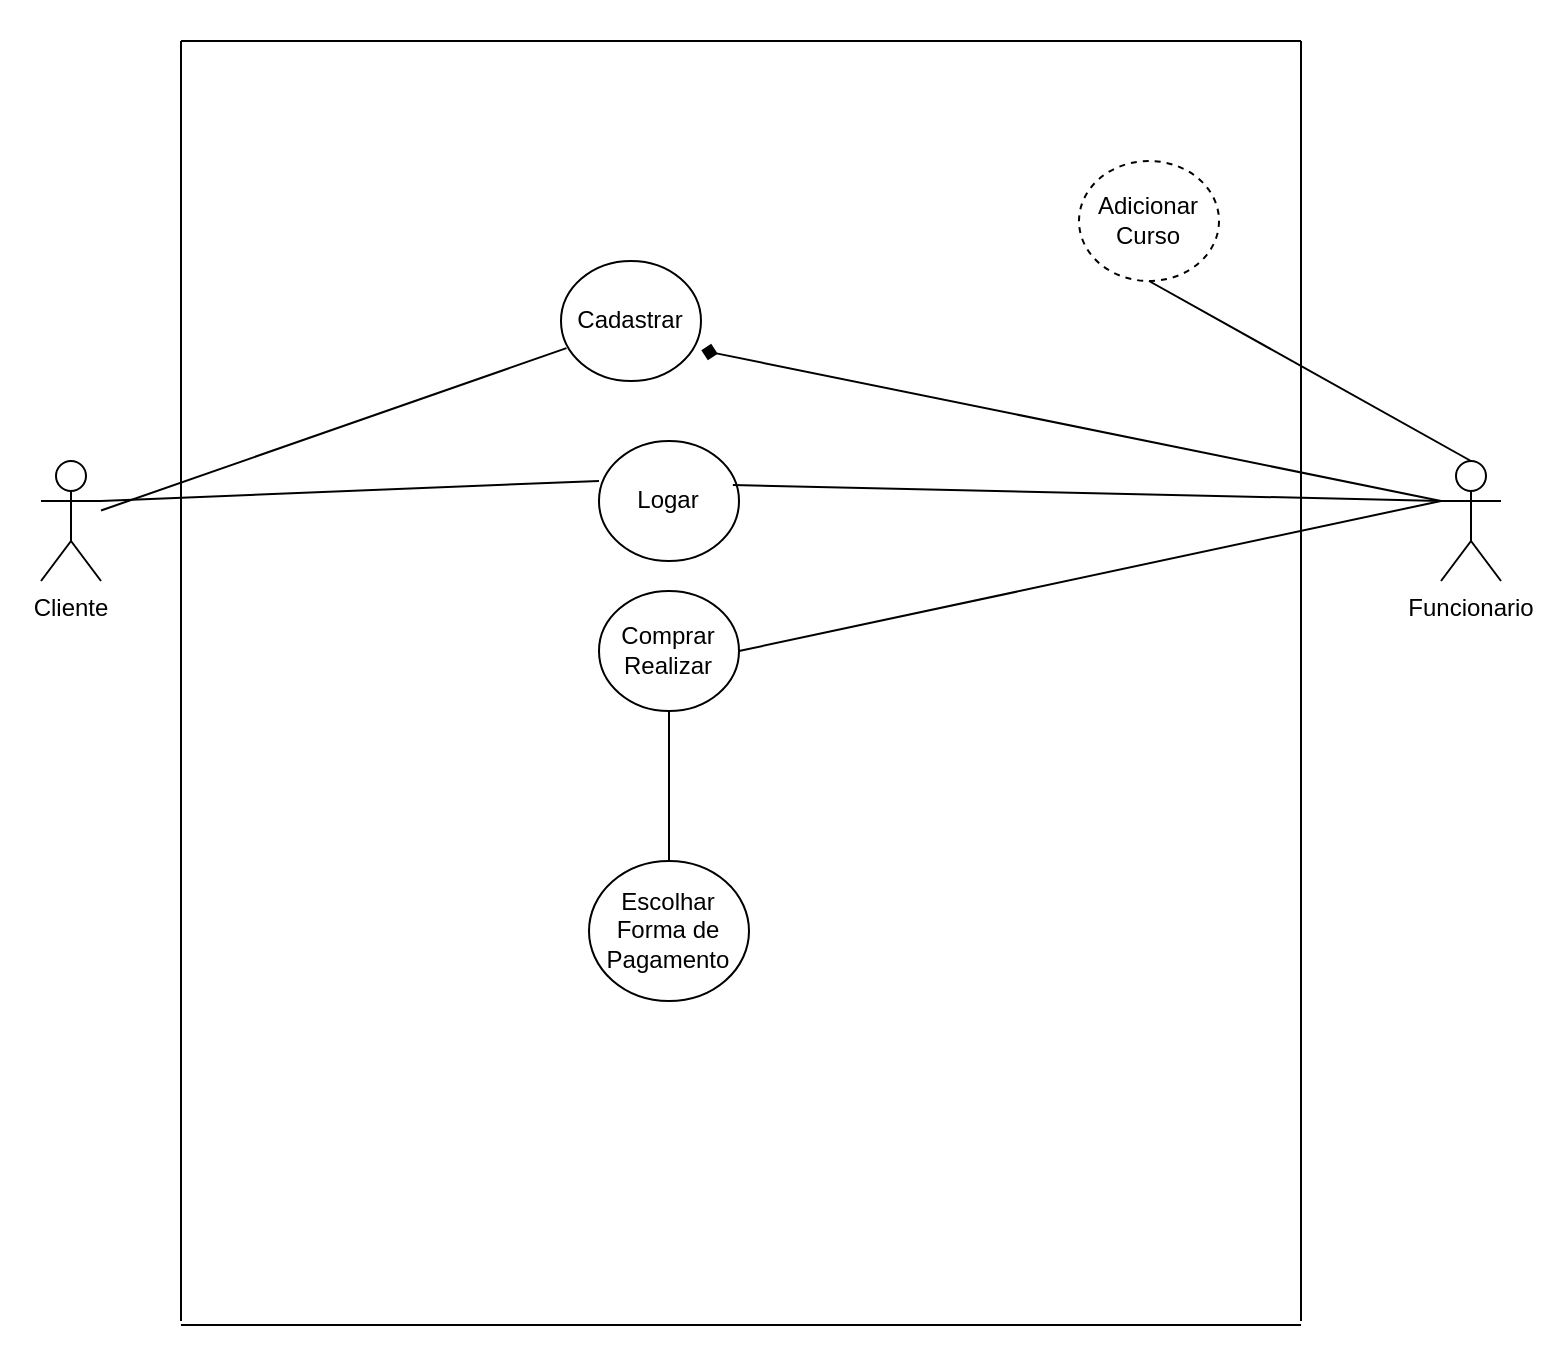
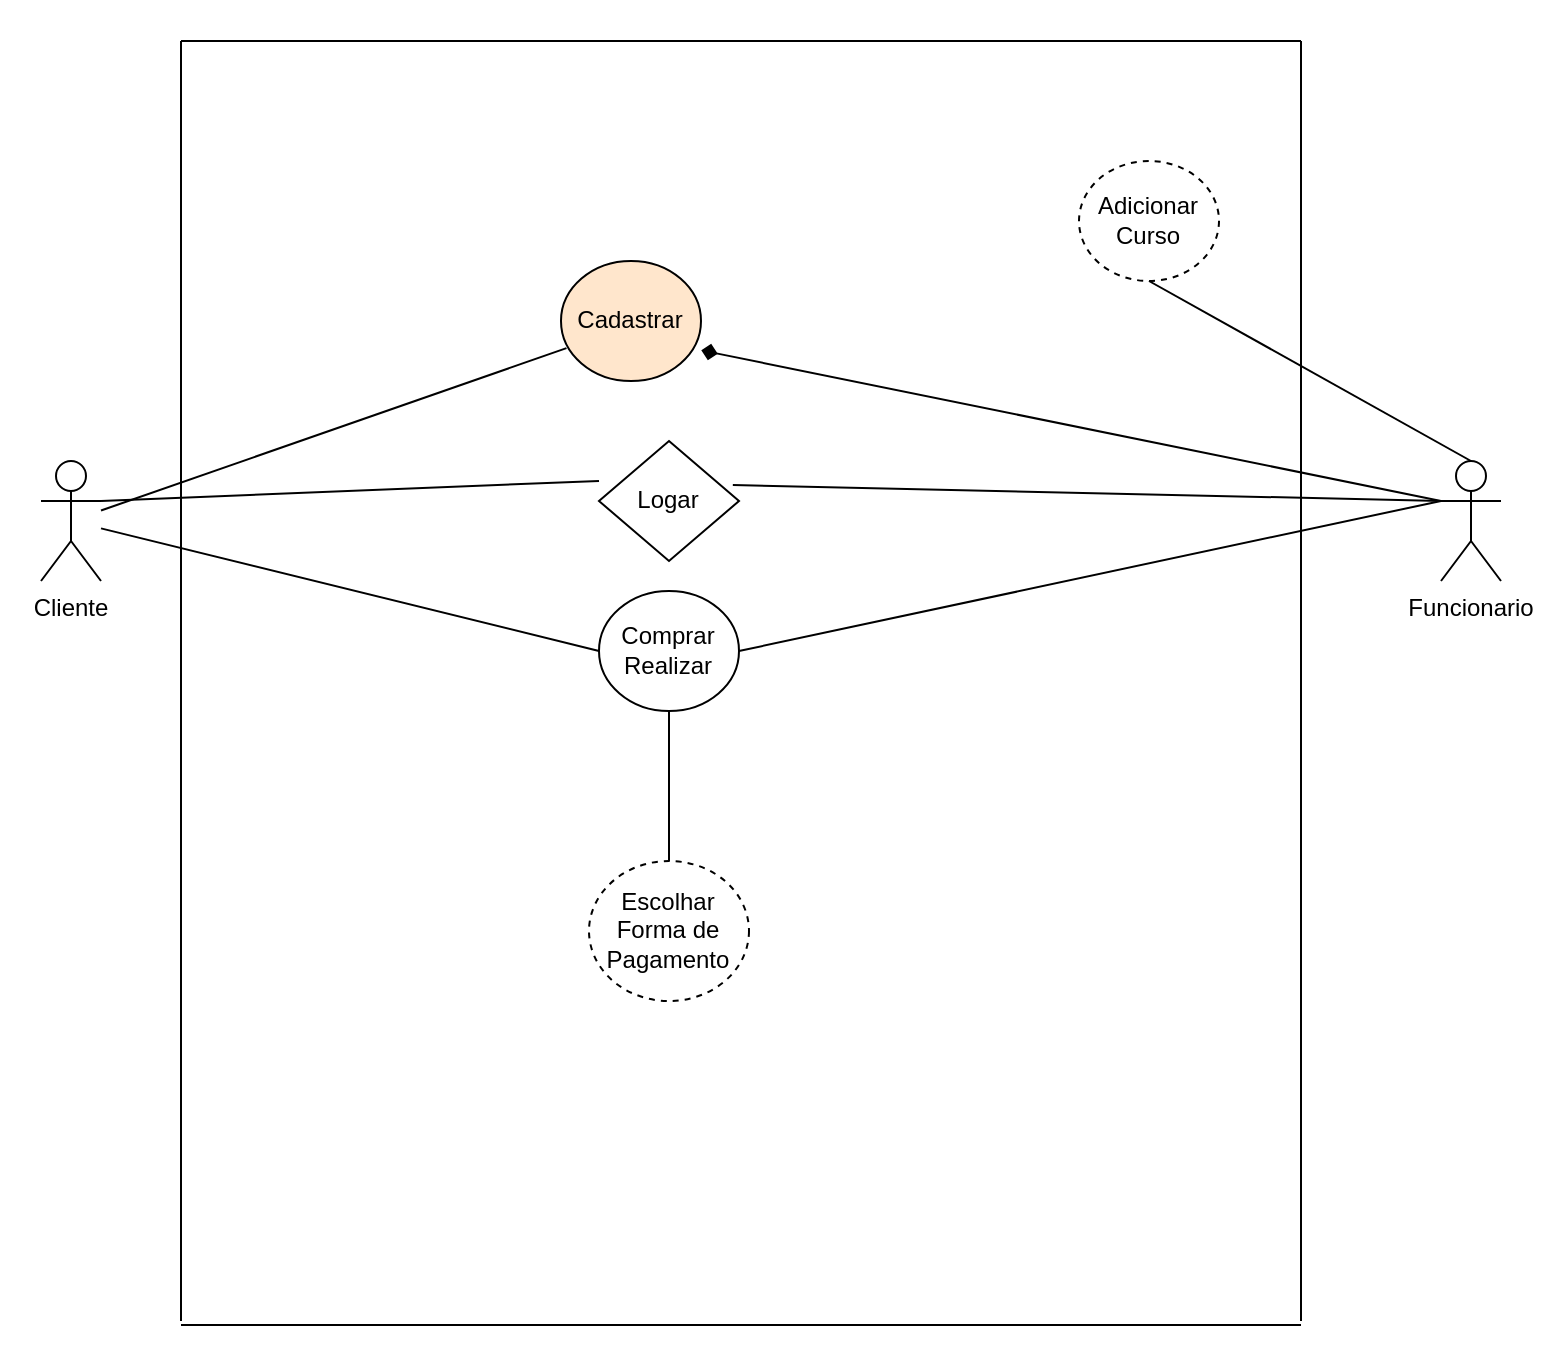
- <mxCell id="7" value="Cadastrar" style="ellipse;whiteSpace=wrap;html=1;" vertex="1" parent="1"><mxGeometry x="280" y="130" width="70" height="60" as="geometry" /></mxCell>
+ <mxCell id="7" value="Cadastrar" style="ellipse;whiteSpace=wrap;html=1;fillColor=#ffe6cc;" vertex="1" parent="1"><mxGeometry x="280" y="130" width="70" height="60" as="geometry" /></mxCell>
- <mxCell id="4" value="Logar" style="ellipse;whiteSpace=wrap;html=1;" vertex="1" parent="1"><mxGeometry x="299" y="220" width="70" height="60" as="geometry" /></mxCell>
+ <mxCell id="4" value="Logar" style="rhombus;whiteSpace=wrap;html=1;" vertex="1" parent="1"><mxGeometry x="299" y="220" width="70" height="60" as="geometry" /></mxCell>
+ <mxCell id="11" value="" style="endArrow=none;html=1;rounded=0;entryX=0;entryY=0.5;entryDx=0;entryDy=0;" edge="1" parent="1" target="10" source="2"><mxGeometry width="50" height="50" relative="1" as="geometry"><mxPoint x="109" y="250" as="sourcePoint" /><mxPoint x="349" y="360" as="targetPoint" /></mxGeometry></mxCell>
- <mxCell id="15" value="Escolhar Forma de Pagamento" style="ellipse;whiteSpace=wrap;html=1;" vertex="1" parent="1"><mxGeometry x="294" y="430" width="80" height="70" as="geometry" /></mxCell>
+ <mxCell id="15" value="Escolhar Forma de Pagamento" style="ellipse;whiteSpace=wrap;html=1;dashed=1;" vertex="1" parent="1"><mxGeometry x="294" y="430" width="80" height="70" as="geometry" /></mxCell>
